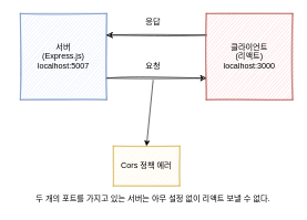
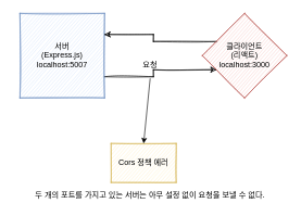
- <mxCell id="7" value="응답" style="text;html=1;strokeColor=none;fillColor=none;align=center;verticalAlign=middle;whiteSpace=wrap;rounded=0;sketch=1;" vertex="1" parent="1"><mxGeometry x="210" y="23" width="40" height="20" as="geometry" /></mxCell>
- <mxCell id="5" value="클라이언트&lt;br&gt;(리액트)&lt;br&gt;localhost:3000" style="whiteSpace=wrap;html=1;aspect=fixed;sketch=1;fillColor=#f8cecc;strokeColor=#b85450;" vertex="1" parent="1"><mxGeometry x="310" y="20" width="130" height="130" as="geometry" /></mxCell>
+ <mxCell id="5" value="클라이언트&lt;br&gt;(리액트)&lt;br&gt;localhost:3000" style="rhombus;whiteSpace=wrap;html=1;aspect=fixed;sketch=1;fillColor=#f8cecc;strokeColor=#b85450;" vertex="1" parent="1"><mxGeometry x="310" y="20" width="130" height="130" as="geometry" /></mxCell>
- <mxCell id="10" value="두 개의 포트를 가지고 있는 서버는 아무 설정 없이 리액트 보낼 수 없다." style="text;html=1;strokeColor=none;fillColor=none;align=center;verticalAlign=middle;whiteSpace=wrap;rounded=0;sketch=1;" vertex="1" parent="1"><mxGeometry x="20" y="290" width="420" height="20" as="geometry" /></mxCell>
+ <mxCell id="10" value="두 개의 포트를 가지고 있는 서버는 아무 설정 없이 요청을 보낼 수 없다." style="text;html=1;strokeColor=none;fillColor=none;align=center;verticalAlign=middle;whiteSpace=wrap;rounded=0;sketch=1;" vertex="1" parent="1"><mxGeometry x="20" y="290" width="420" height="20" as="geometry" /></mxCell>
